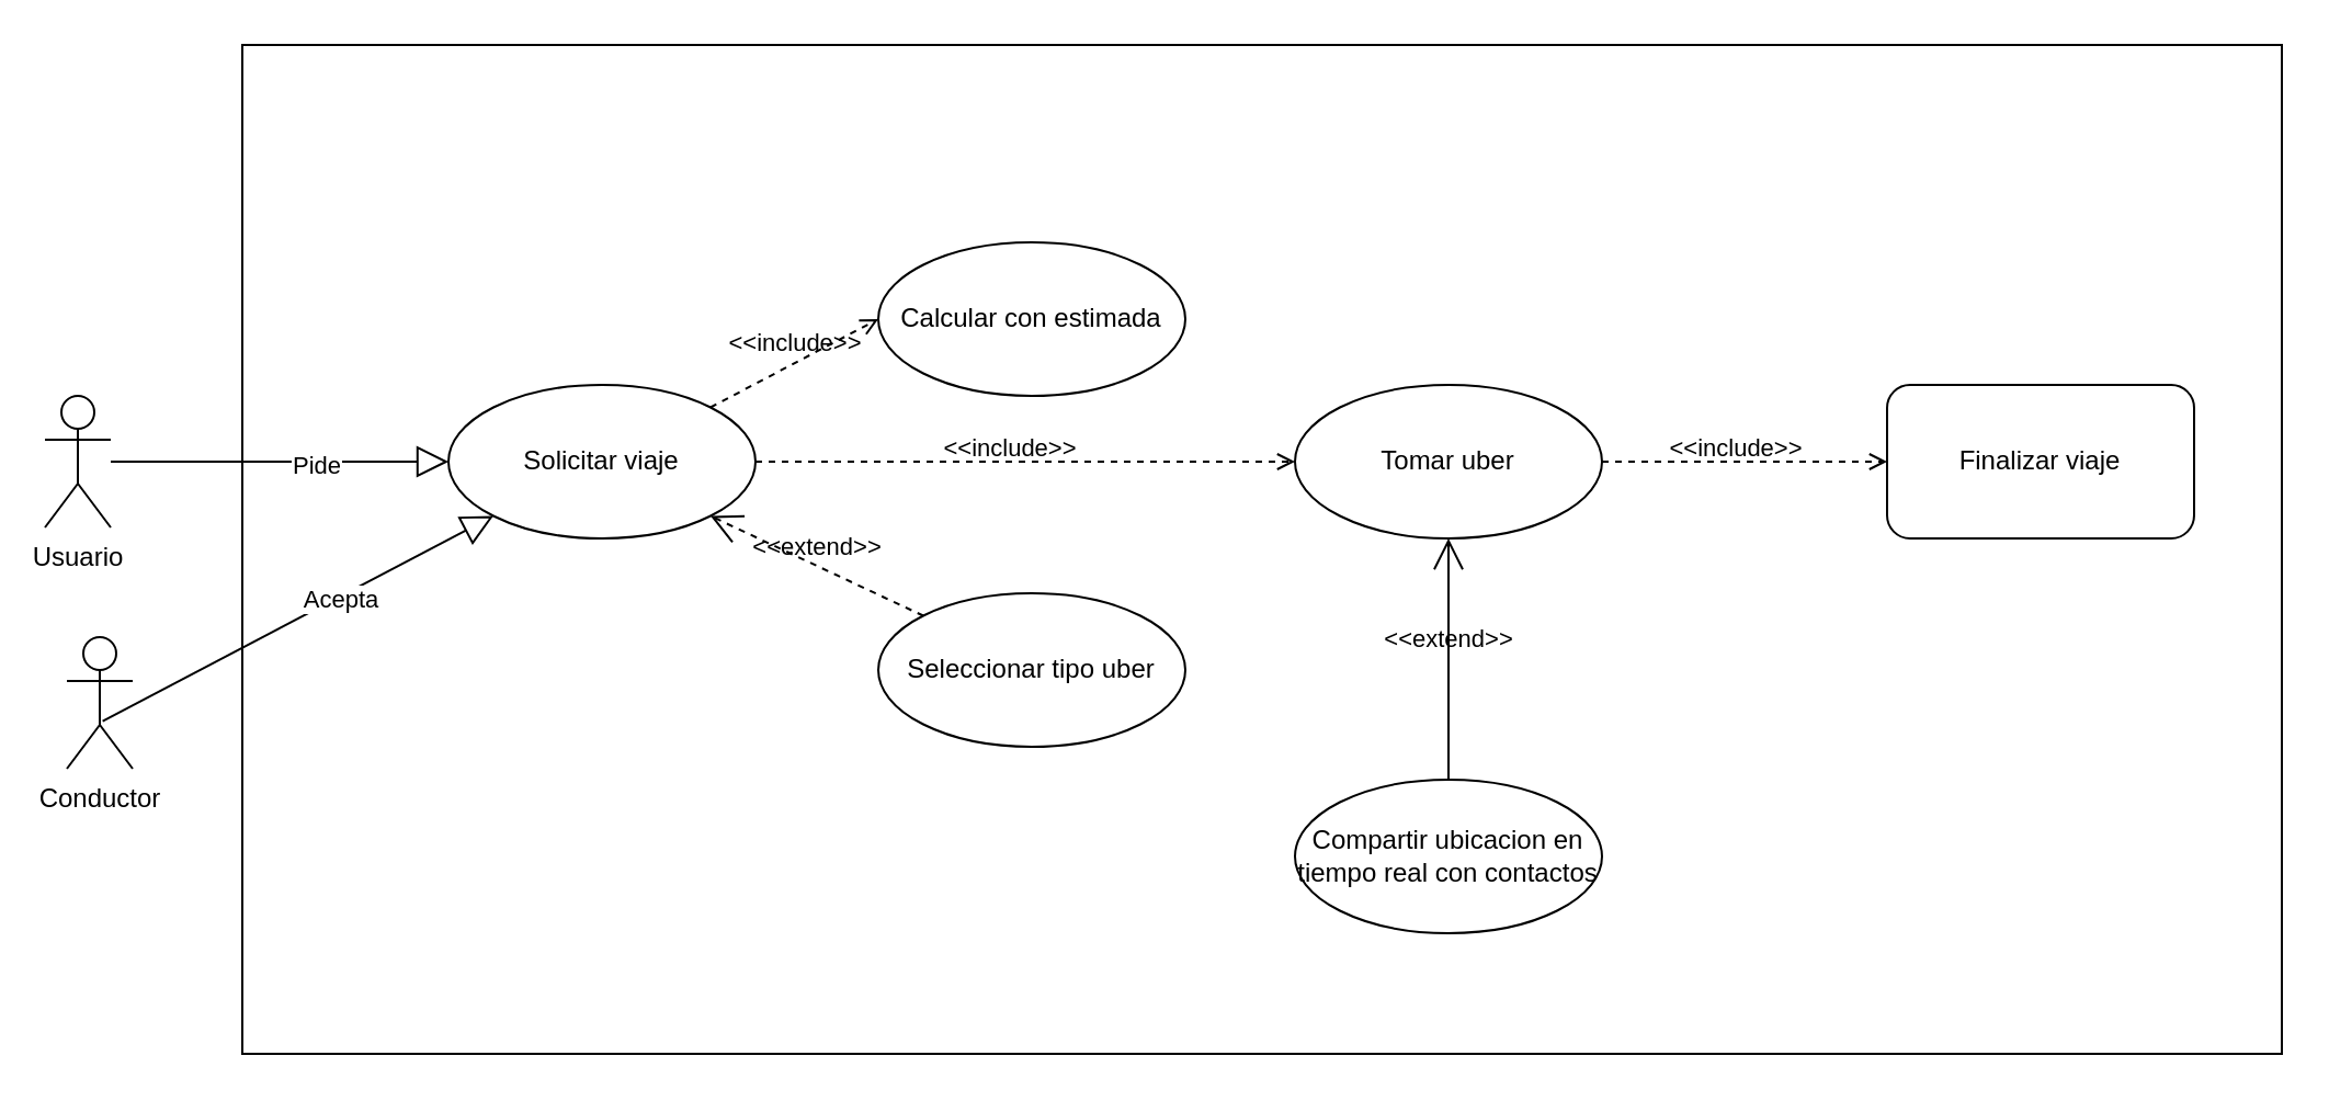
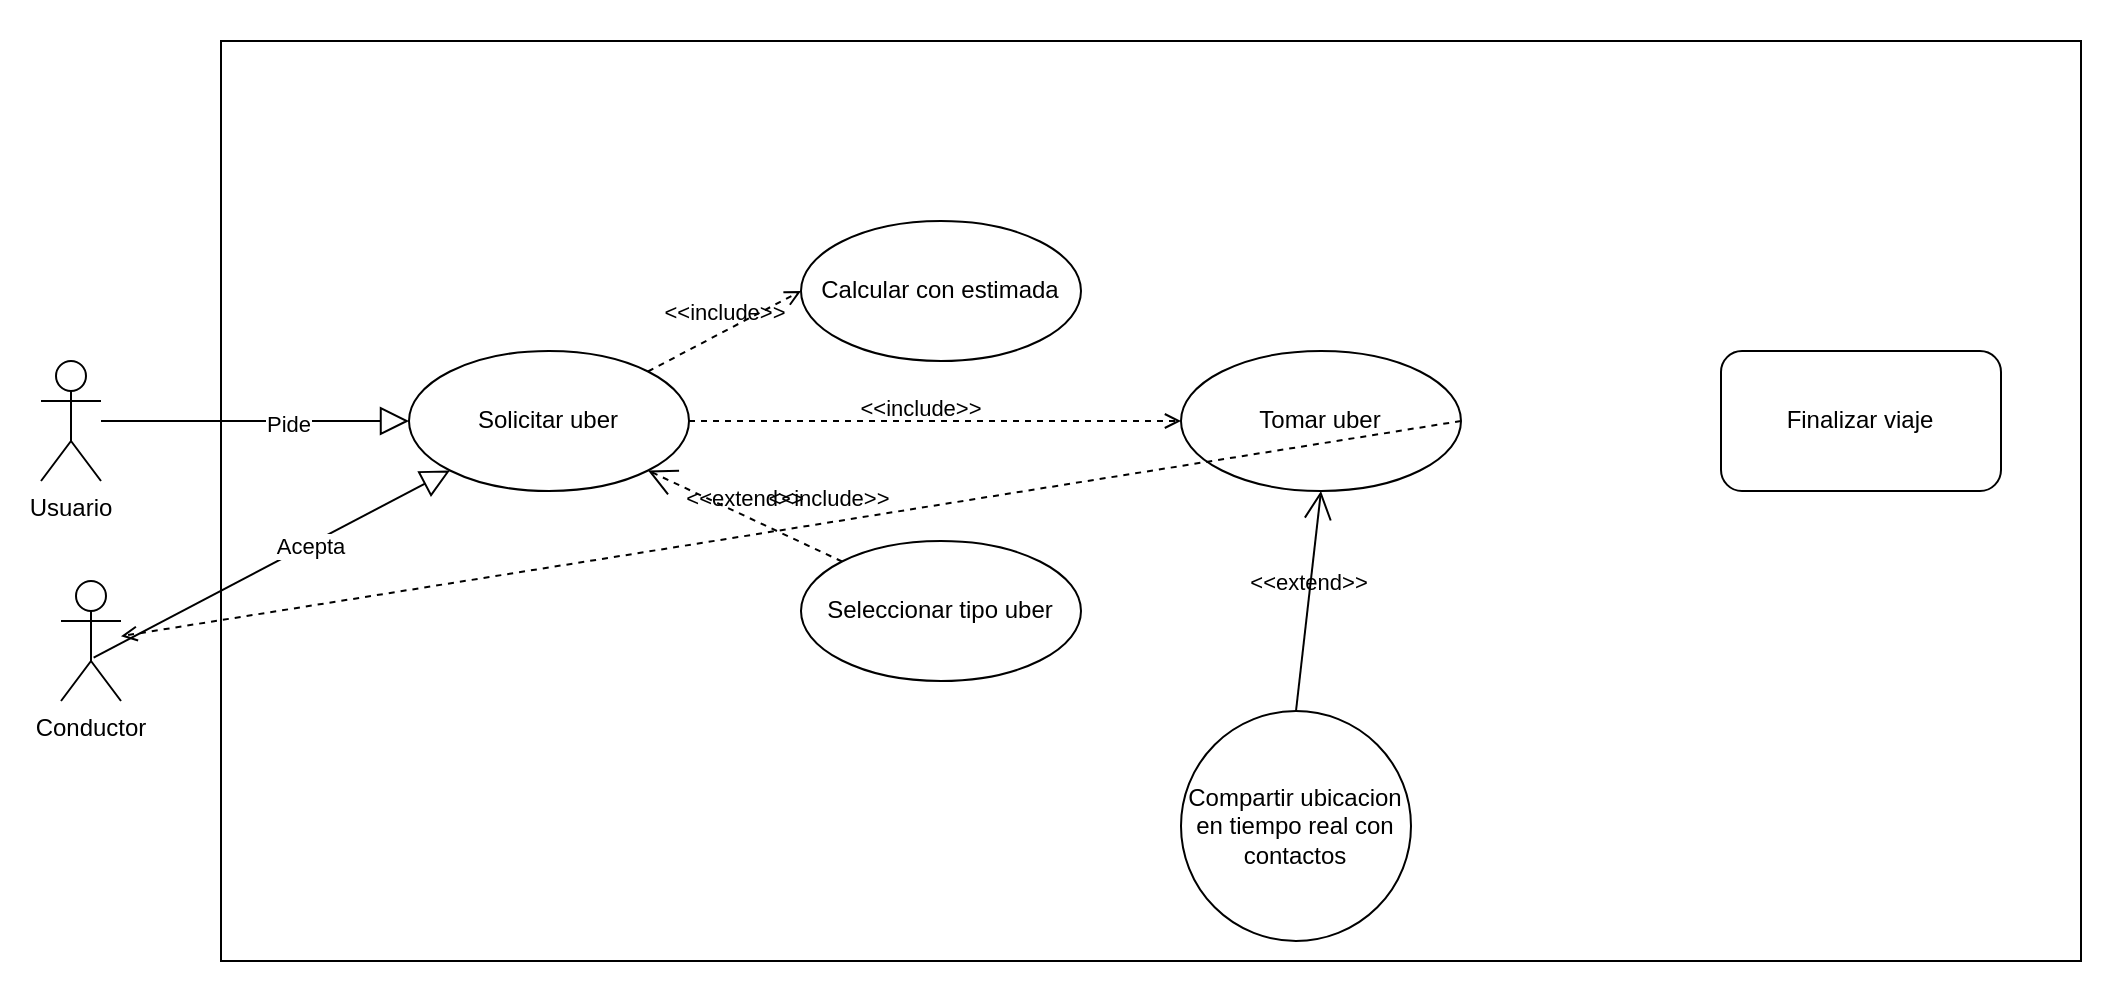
- <mxCell id="3" value="Solicitar viaje" style="ellipse;whiteSpace=wrap;html=1;" vertex="1" parent="1"><mxGeometry x="204" y="175" width="140" height="70" as="geometry" /></mxCell>
+ <mxCell id="3" value="Solicitar uber" style="ellipse;whiteSpace=wrap;html=1;" vertex="1" parent="1"><mxGeometry x="204" y="175" width="140" height="70" as="geometry" /></mxCell>
- <mxCell id="19" value="&amp;lt;&amp;lt;include&amp;gt;&amp;gt;" style="edgeStyle=none;html=1;endArrow=open;verticalAlign=bottom;dashed=1;labelBackgroundColor=none;rounded=0;exitX=1;exitY=0.5;exitDx=0;exitDy=0;entryX=0;entryY=0.5;entryDx=0;entryDy=0;" edge="1" parent="1" source="15" target="18"><mxGeometry x="-0.057" y="-3" width="160" relative="1" as="geometry"><mxPoint x="354" y="220" as="sourcePoint" /><mxPoint x="600" y="220" as="targetPoint" /><mxPoint as="offset" /></mxGeometry></mxCell>
+ <mxCell id="19" value="&amp;lt;&amp;lt;include&amp;gt;&amp;gt;" style="edgeStyle=none;html=1;endArrow=open;verticalAlign=bottom;dashed=1;labelBackgroundColor=none;rounded=0;exitX=1;exitY=0.5;exitDx=0;exitDy=0;" edge="1" parent="1" source="15" target="6"><mxGeometry x="-0.057" y="-3" width="160" relative="1" as="geometry"><mxPoint x="354" y="220" as="sourcePoint" /><mxPoint x="600" y="220" as="targetPoint" /><mxPoint as="offset" /></mxGeometry></mxCell>
- <mxCell id="12" value="Compartir ubicacion en tiempo real con contactos" style="ellipse;whiteSpace=wrap;html=1;" vertex="1" parent="1"><mxGeometry x="590" y="355" width="140" height="70" as="geometry" /></mxCell>
+ <mxCell id="12" value="Compartir ubicacion en tiempo real con contactos" style="ellipse;whiteSpace=wrap;html=1;" vertex="1" parent="1"><mxGeometry x="590" y="355" width="115" height="115" as="geometry" /></mxCell>
